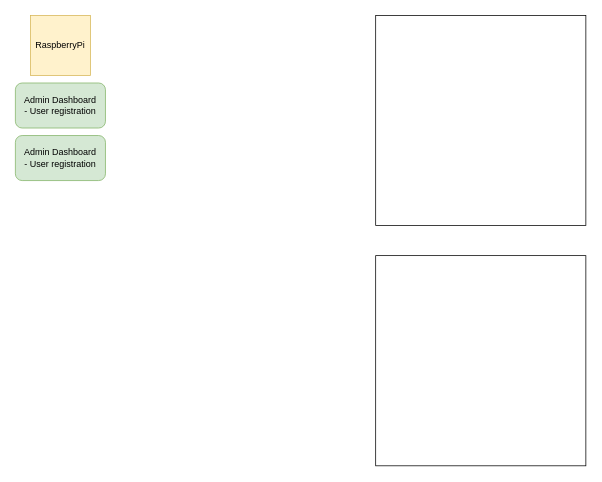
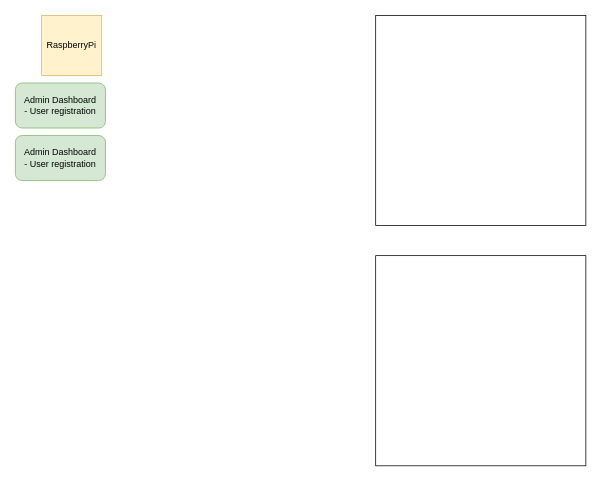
- <mxCell id="2" value="RaspberryPi&lt;br&gt;" style="whiteSpace=wrap;html=1;aspect=fixed;fillColor=#fff2cc;strokeColor=#d6b656;" vertex="1" parent="1"><mxGeometry x="40" y="20" width="80" height="80" as="geometry" /></mxCell>
+ <mxCell id="2" value="RaspberryPi&lt;br&gt;" style="whiteSpace=wrap;html=1;aspect=fixed;fillColor=#fff2cc;strokeColor=#d6b656;" vertex="1" parent="1"><mxGeometry x="55" y="20" width="80" height="80" as="geometry" /></mxCell>
